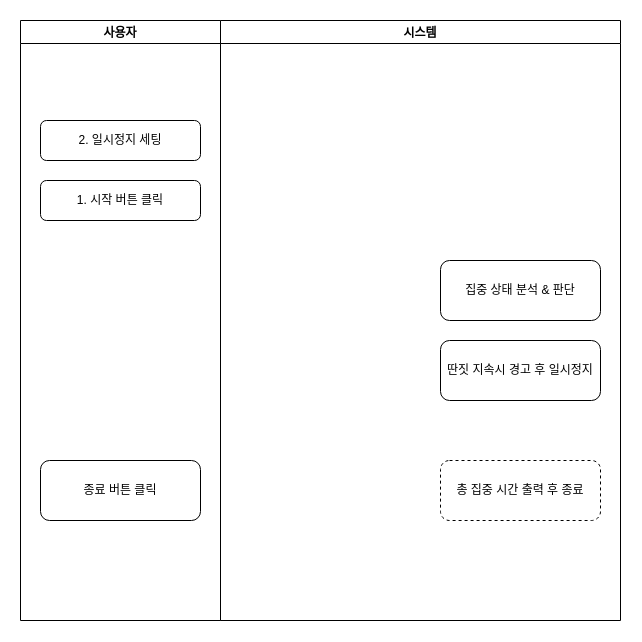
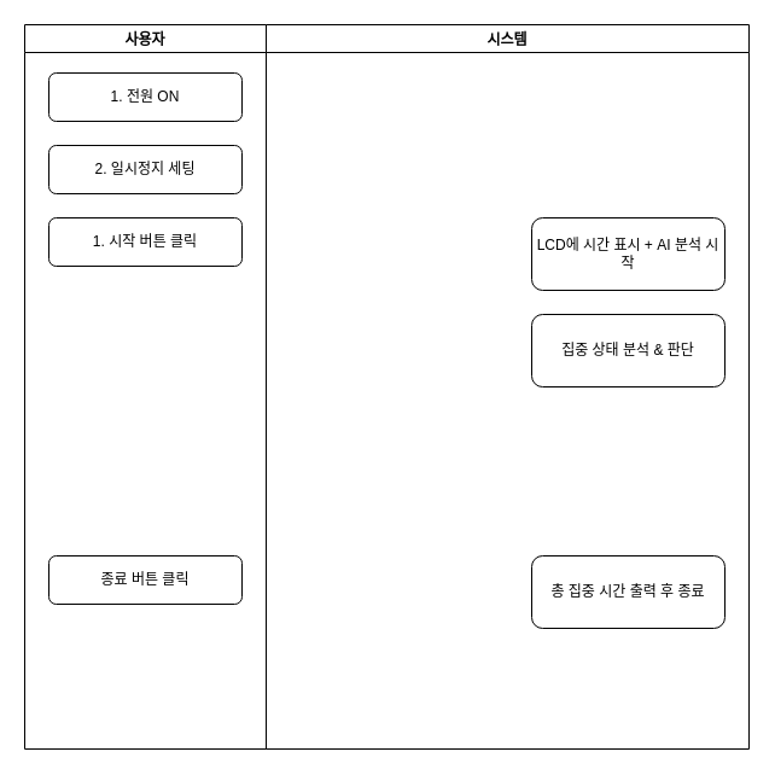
+ <mxCell id="3" value="1. 전원 ON" style="rounded=1;whiteSpace=wrap;html=1;" parent="2" vertex="1"><mxGeometry x="20" y="40" width="160" height="40" as="geometry" /></mxCell>
+ <mxCell id="8" value="LCD에 시간 표시 + AI 분석 시작" style="rounded=1;whiteSpace=wrap;html=1;" parent="7" vertex="1"><mxGeometry x="220" y="160" width="160" height="60" as="geometry" /></mxCell>
- <mxCell id="10" value="딴짓 지속시 경고 후 일시정지" style="rounded=1;whiteSpace=wrap;html=1;" parent="7" vertex="1"><mxGeometry x="220" y="320" width="160" height="60" as="geometry" /></mxCell>
- <mxCell id="6" value="종료 버튼 클릭" style="rounded=1;whiteSpace=wrap;html=1;" parent="2" vertex="1"><mxGeometry x="20" y="440" width="160" height="60" as="geometry" /></mxCell>
+ <mxCell id="6" value="종료 버튼 클릭" style="rounded=1;whiteSpace=wrap;html=1;" parent="2" vertex="1"><mxGeometry x="20" y="440" width="160" height="40" as="geometry" /></mxCell>
- <mxCell id="11" value="총 집중 시간 출력 후 종료" style="rounded=1;whiteSpace=wrap;html=1;dashed=1;" parent="7" vertex="1"><mxGeometry x="220" y="440" width="160" height="60" as="geometry" /></mxCell>
+ <mxCell id="11" value="총 집중 시간 출력 후 종료" style="rounded=1;whiteSpace=wrap;html=1;" parent="7" vertex="1"><mxGeometry x="220" y="440" width="160" height="60" as="geometry" /></mxCell>
